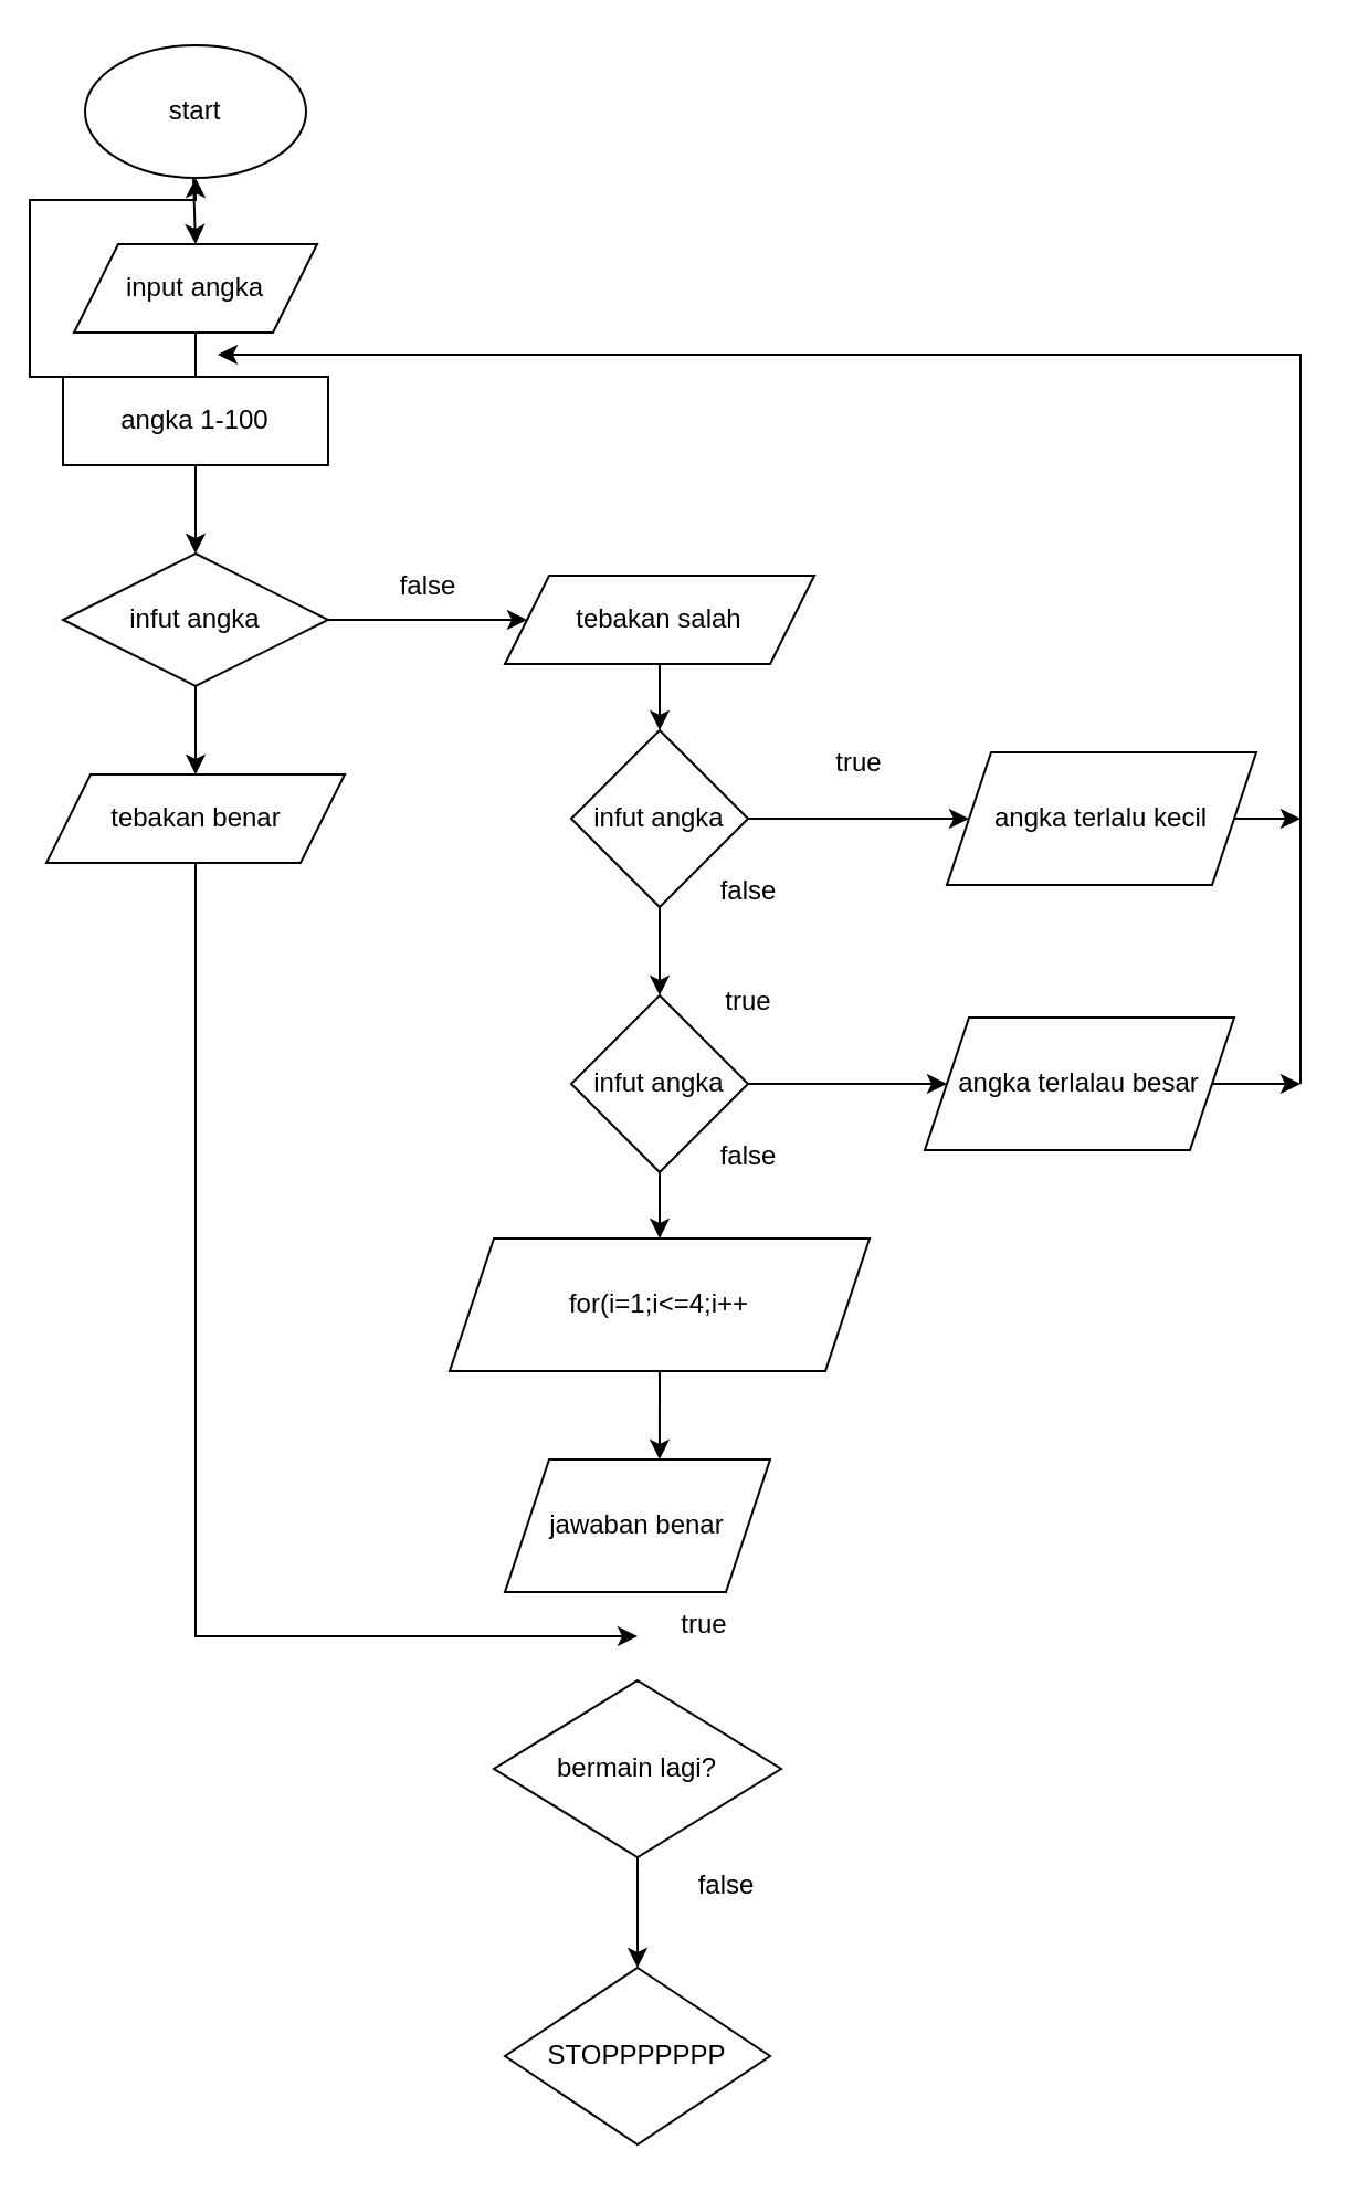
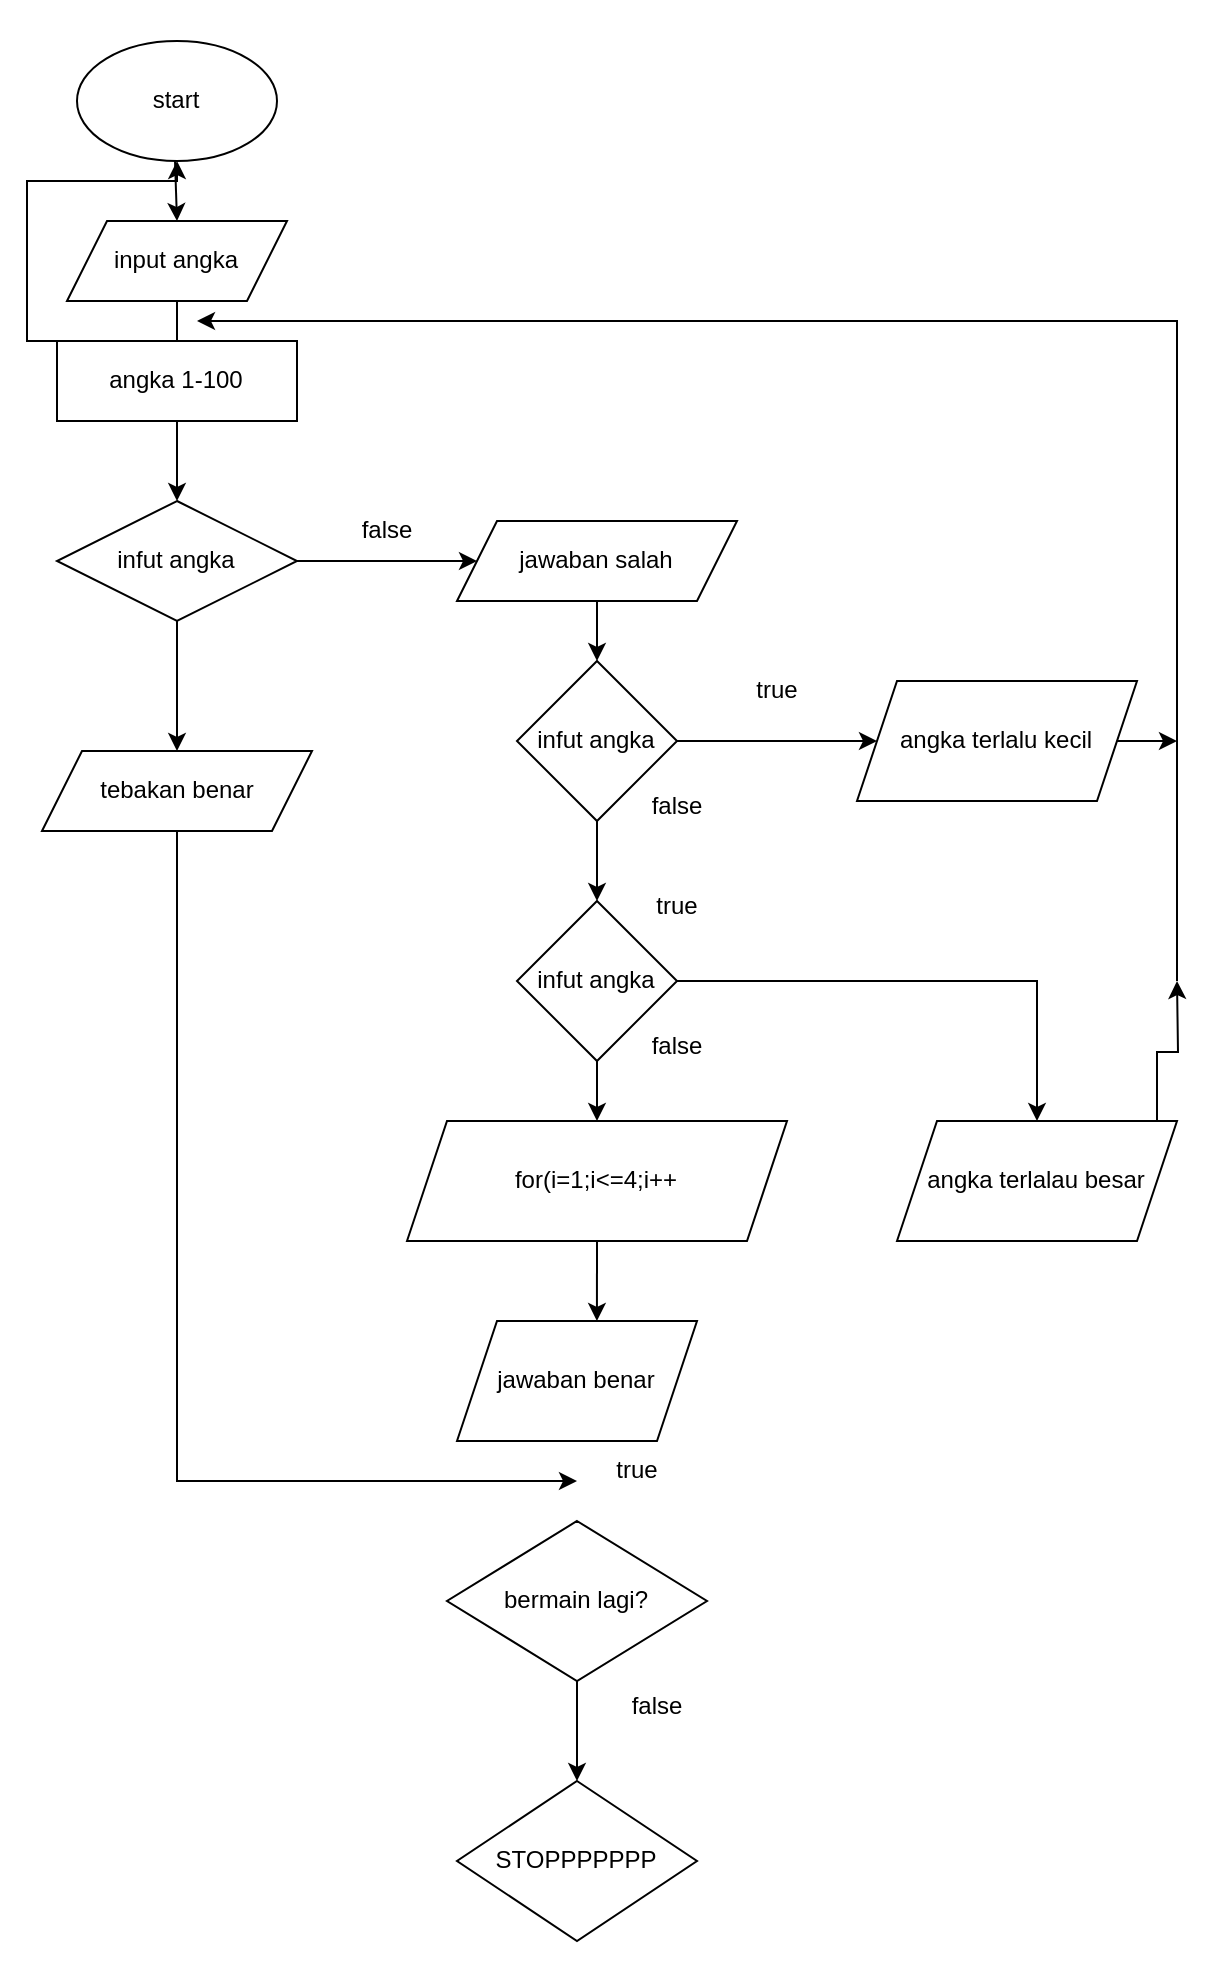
- <mxCell id="12" value="tebakan salah" style="shape=parallelogram;perimeter=parallelogramPerimeter;whiteSpace=wrap;html=1;fixedSize=1;" vertex="1" parent="1"><mxGeometry x="228" y="260" width="140" height="40" as="geometry" /></mxCell>
+ <mxCell id="12" value="jawaban salah" style="shape=parallelogram;perimeter=parallelogramPerimeter;whiteSpace=wrap;html=1;fixedSize=1;" vertex="1" parent="1"><mxGeometry x="228" y="260" width="140" height="40" as="geometry" /></mxCell>
- <mxCell id="13" value="tebakan benar" style="shape=parallelogram;perimeter=parallelogramPerimeter;whiteSpace=wrap;html=1;fixedSize=1;" vertex="1" parent="1"><mxGeometry x="20.5" y="350" width="135" height="40" as="geometry" /></mxCell>
+ <mxCell id="13" value="tebakan benar" style="shape=parallelogram;perimeter=parallelogramPerimeter;whiteSpace=wrap;html=1;fixedSize=1;" vertex="1" parent="1"><mxGeometry x="20.5" y="375" width="135" height="40" as="geometry" /></mxCell>
- <mxCell id="23" value="angka terlalau besar" style="shape=parallelogram;perimeter=parallelogramPerimeter;whiteSpace=wrap;html=1;fixedSize=1;" vertex="1" parent="1"><mxGeometry x="418" y="460" width="140" height="60" as="geometry" /></mxCell>
+ <mxCell id="23" value="angka terlalau besar" style="shape=parallelogram;perimeter=parallelogramPerimeter;whiteSpace=wrap;html=1;fixedSize=1;" vertex="1" parent="1"><mxGeometry x="448" y="560" width="140" height="60" as="geometry" /></mxCell>
